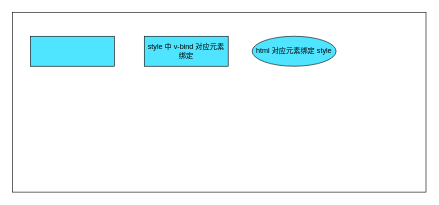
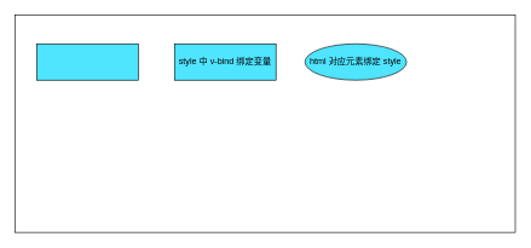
- <mxCell id="4" value="style 中 v-bind 对应元素绑定" style="rounded=0;whiteSpace=wrap;html=1;fillColor=#4FE4FF;" vertex="1" parent="1"><mxGeometry x="240" y="60" width="140" height="50" as="geometry" /></mxCell>
+ <mxCell id="4" value="style 中 v-bind 绑定变量" style="rounded=0;whiteSpace=wrap;html=1;fillColor=#4FE4FF;" vertex="1" parent="1"><mxGeometry x="240" y="60" width="140" height="50" as="geometry" /></mxCell>
